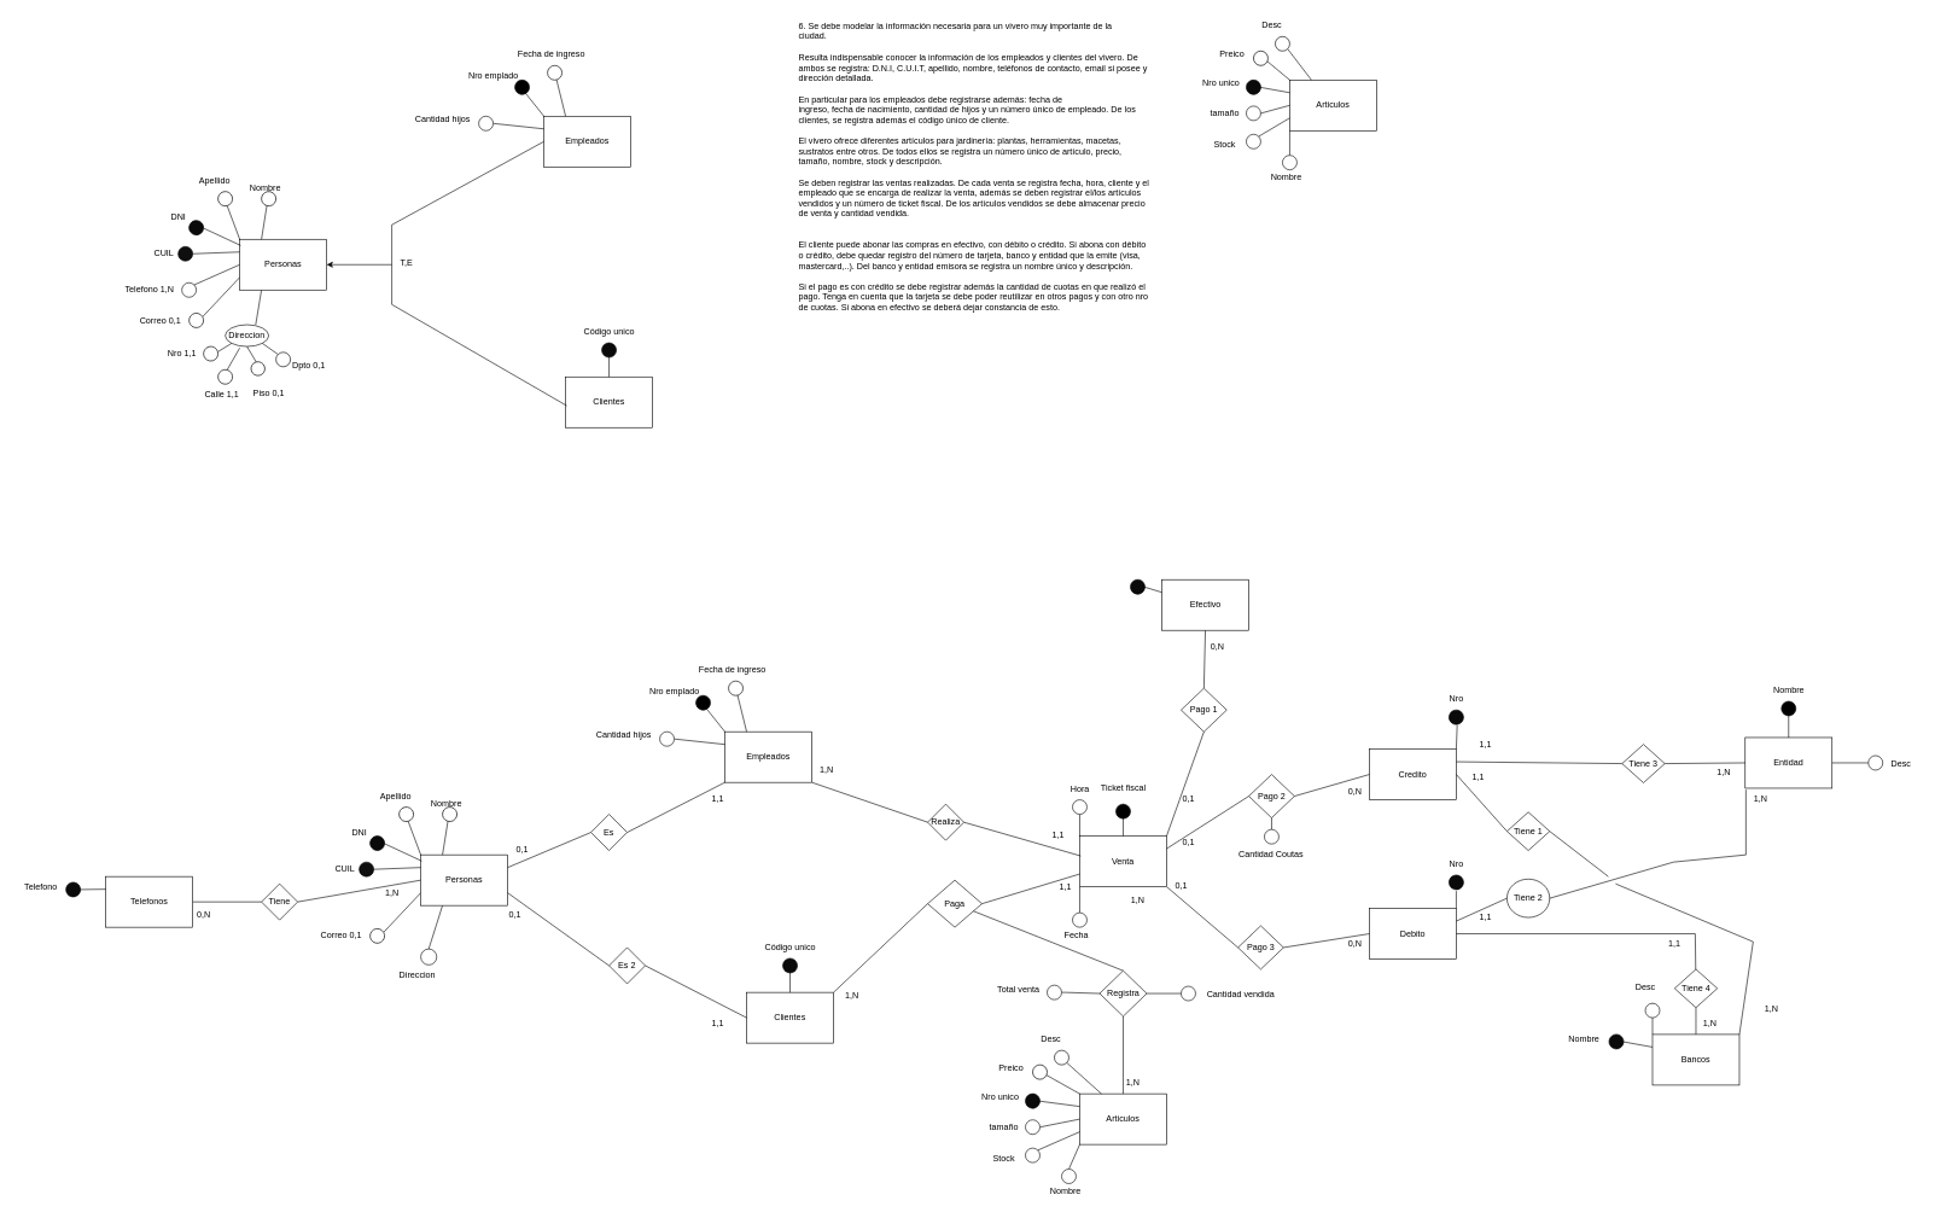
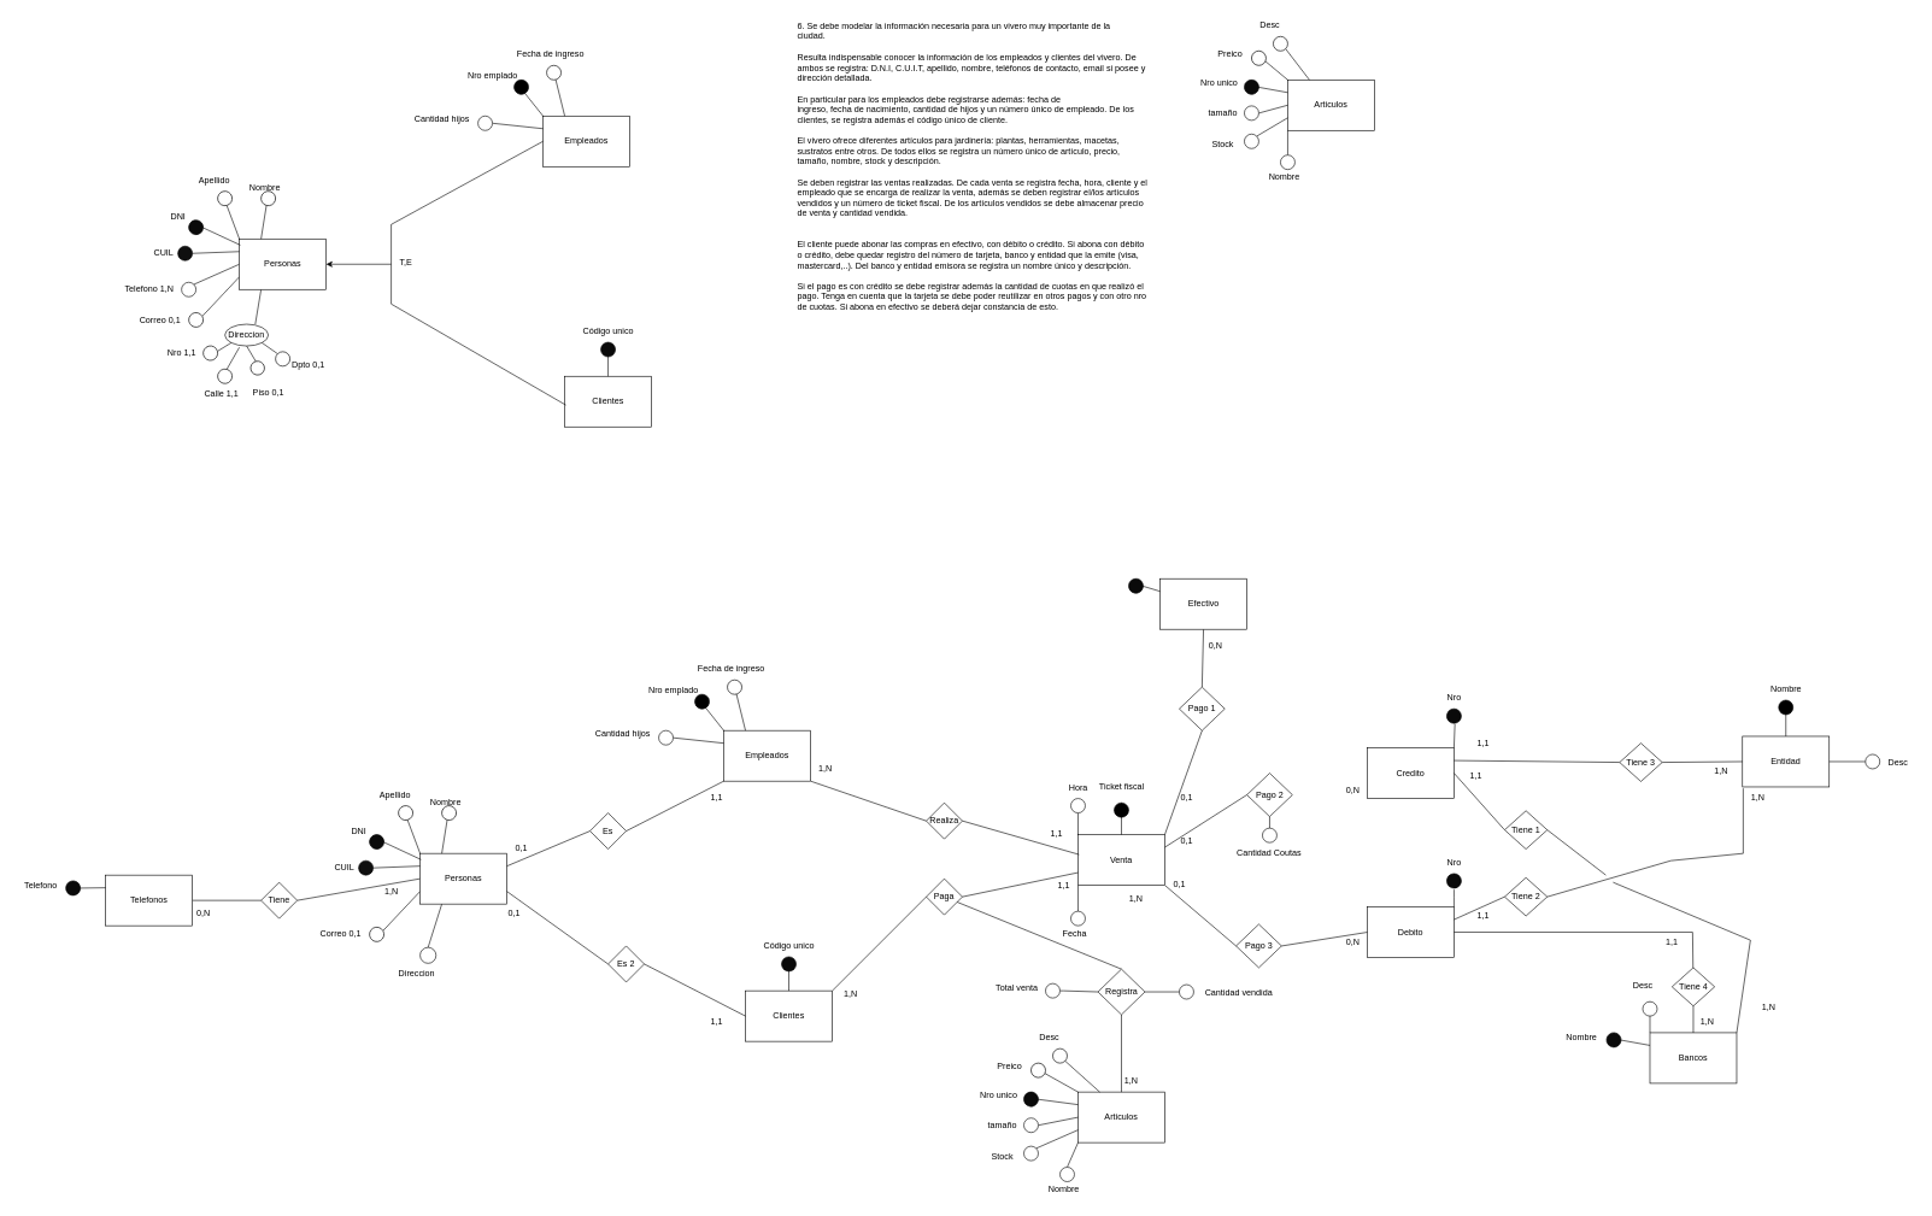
- <mxCell id="155" value="" style="endArrow=none;html=1;rounded=0;exitX=1;exitY=0.5;exitDx=0;exitDy=0;entryX=0;entryY=0.5;entryDx=0;entryDy=0;" edge="1" parent="1" source="151" target="146"><mxGeometry width="50" height="50" relative="1" as="geometry"><mxPoint x="1820" y="1160" as="sourcePoint" /><mxPoint x="1870" y="1110" as="targetPoint" /></mxGeometry></mxCell>
- <mxCell id="222" value="Tiene 2" style="ellipse;whiteSpace=wrap;html=1;" vertex="1" parent="1"><mxGeometry x="2080" y="1213.5" width="59" height="53" as="geometry" /></mxCell>
+ <mxCell id="222" value="Tiene 2" style="rhombus;whiteSpace=wrap;html=1;" vertex="1" parent="1"><mxGeometry x="2080" y="1213.5" width="59" height="53" as="geometry" /></mxCell>
- <mxCell id="111" value="Paga" style="rhombus;whiteSpace=wrap;html=1;" vertex="1" parent="1"><mxGeometry x="1280" y="1215" width="75" height="65" as="geometry" /></mxCell>
+ <mxCell id="111" value="Paga" style="rhombus;whiteSpace=wrap;html=1;" vertex="1" parent="1"><mxGeometry x="1280" y="1215" width="50" height="50" as="geometry" /></mxCell>
